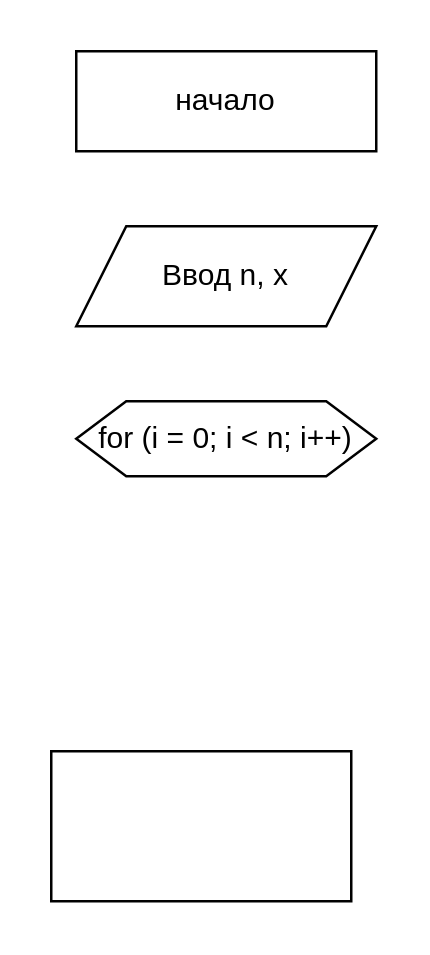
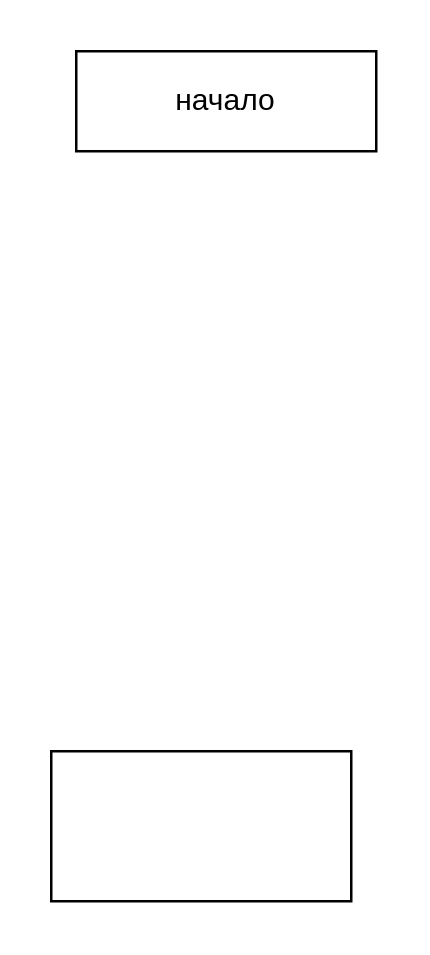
- <mxCell id="4" value="Ввод n, x" style="shape=parallelogram;perimeter=parallelogramPerimeter;whiteSpace=wrap;html=1;fixedSize=1;" vertex="1" parent="1"><mxGeometry x="30" y="90" width="120" height="40" as="geometry" /></mxCell>
- <mxCell id="5" value="for (i = 0; i &amp;lt; n; i++)" style="shape=hexagon;perimeter=hexagonPerimeter2;whiteSpace=wrap;html=1;fixedSize=1;" vertex="1" parent="1"><mxGeometry x="30" y="160" width="120" height="30" as="geometry" /></mxCell>
